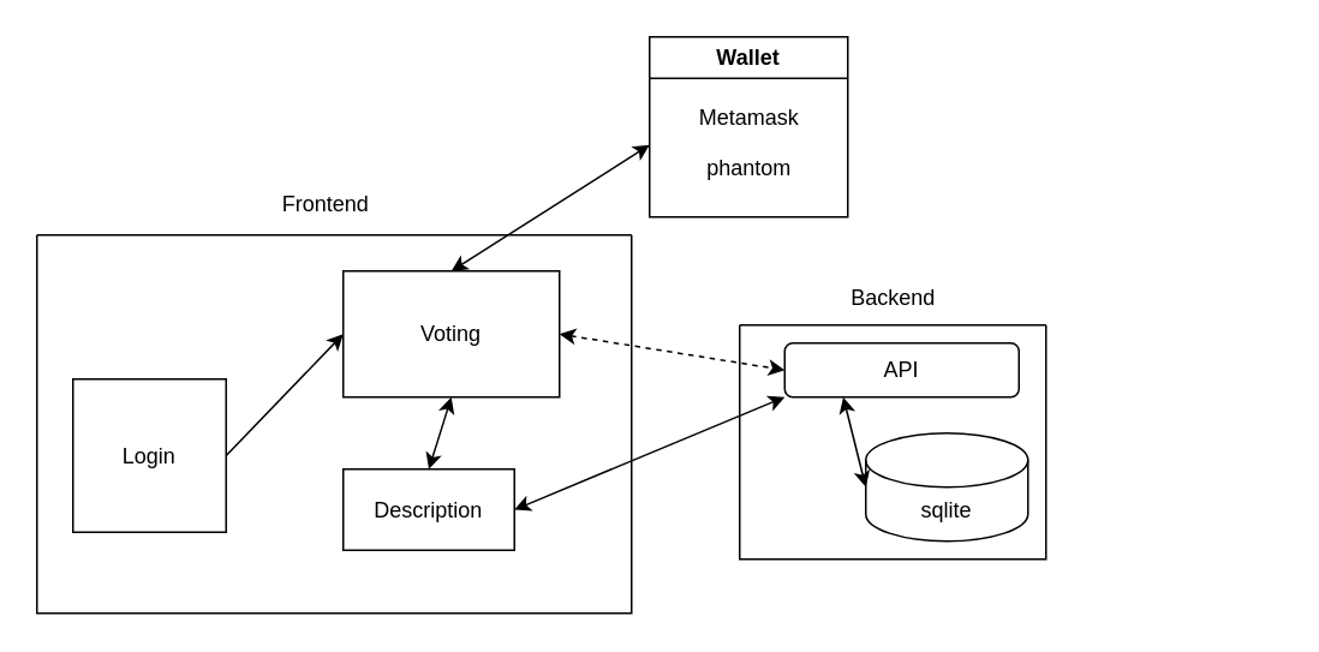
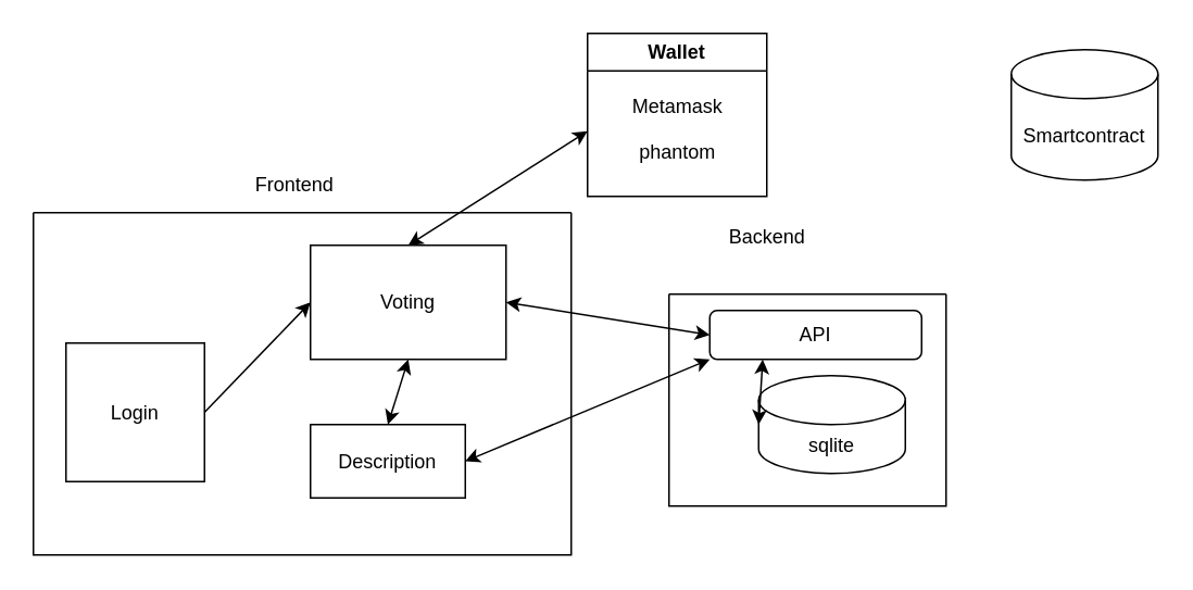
+ <mxCell id="10" value="Smartcontract" style="shape=cylinder3;whiteSpace=wrap;html=1;boundedLbl=1;backgroundOutline=1;size=15;" vertex="1" parent="1"><mxGeometry x="620" y="30" width="90" height="80" as="geometry" /></mxCell>
- <mxCell id="16" value="Backend" style="text;html=1;align=center;verticalAlign=middle;resizable=0;points=[];autosize=1;strokeColor=none;fillColor=none;" vertex="1" parent="1"><mxGeometry x="460" y="150" width="70" height="30" as="geometry" /></mxCell>
+ <mxCell id="16" value="Backend" style="text;html=1;align=center;verticalAlign=middle;resizable=0;points=[];autosize=1;strokeColor=none;fillColor=none;" vertex="1" parent="1"><mxGeometry x="435" y="130" width="70" height="30" as="geometry" /></mxCell>
- <mxCell id="17" value="" style="endArrow=classic;startArrow=classic;html=1;rounded=0;exitX=1;exitY=0.5;exitDx=0;exitDy=0;entryX=0;entryY=0.5;entryDx=0;entryDy=0;dashed=1;" edge="1" parent="1" source="3" target="14"><mxGeometry width="50" height="50" relative="1" as="geometry"><mxPoint x="440" y="380" as="sourcePoint" /><mxPoint x="490" y="330" as="targetPoint" /></mxGeometry></mxCell>
+ <mxCell id="17" value="" style="endArrow=classic;startArrow=classic;html=1;rounded=0;exitX=1;exitY=0.5;exitDx=0;exitDy=0;entryX=0;entryY=0.5;entryDx=0;entryDy=0;" edge="1" parent="1" source="3" target="14"><mxGeometry width="50" height="50" relative="1" as="geometry"><mxPoint x="440" y="380" as="sourcePoint" /><mxPoint x="490" y="330" as="targetPoint" /></mxGeometry></mxCell>
- <mxCell id="13" value="sqlite" style="shape=cylinder3;whiteSpace=wrap;html=1;boundedLbl=1;backgroundOutline=1;size=15;" vertex="1" parent="12"><mxGeometry x="70" y="60" width="90" height="60" as="geometry" /></mxCell>
+ <mxCell id="13" value="sqlite" style="shape=cylinder3;whiteSpace=wrap;html=1;boundedLbl=1;backgroundOutline=1;size=15;" vertex="1" parent="12"><mxGeometry x="55" y="50" width="90" height="60" as="geometry" /></mxCell>
